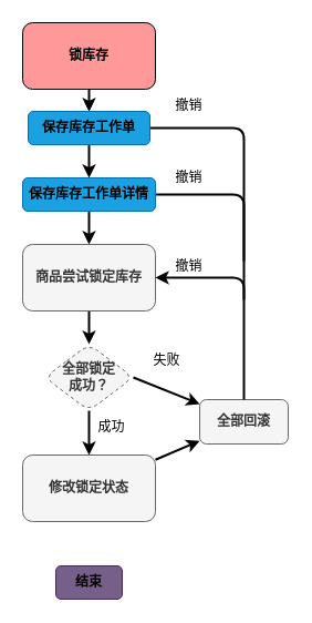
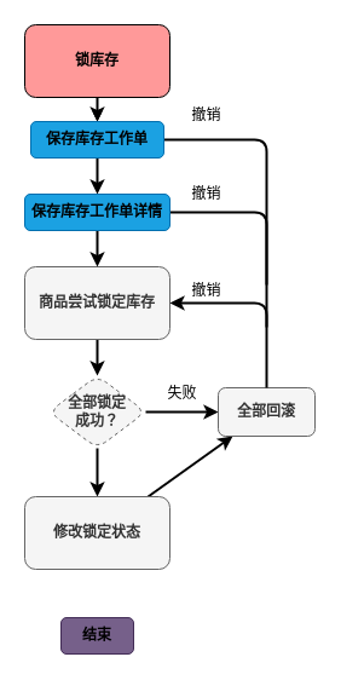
- <mxCell id="12" value="全部回滚" style="whiteSpace=wrap;html=1;fillColor=#f5f5f5;strokeColor=#666666;fontColor=#333333;rounded=1;fontStyle=1;" parent="1" vertex="1"><mxGeometry x="180" y="360" width="80" height="40" as="geometry" /></mxCell>
+ <mxCell id="12" value="全部回滚" style="whiteSpace=wrap;html=1;fillColor=#f5f5f5;strokeColor=#666666;fontColor=#333333;rounded=1;fontStyle=1;" parent="1" vertex="1"><mxGeometry x="180" y="320" width="80" height="40" as="geometry" /></mxCell>
- <mxCell id="14" value="成功" style="text;html=1;align=center;verticalAlign=middle;resizable=0;points=[];autosize=1;strokeColor=none;fillColor=none;fontColor=#000000;" parent="1" vertex="1"><mxGeometry x="75" y="370" width="50" height="30" as="geometry" /></mxCell>
